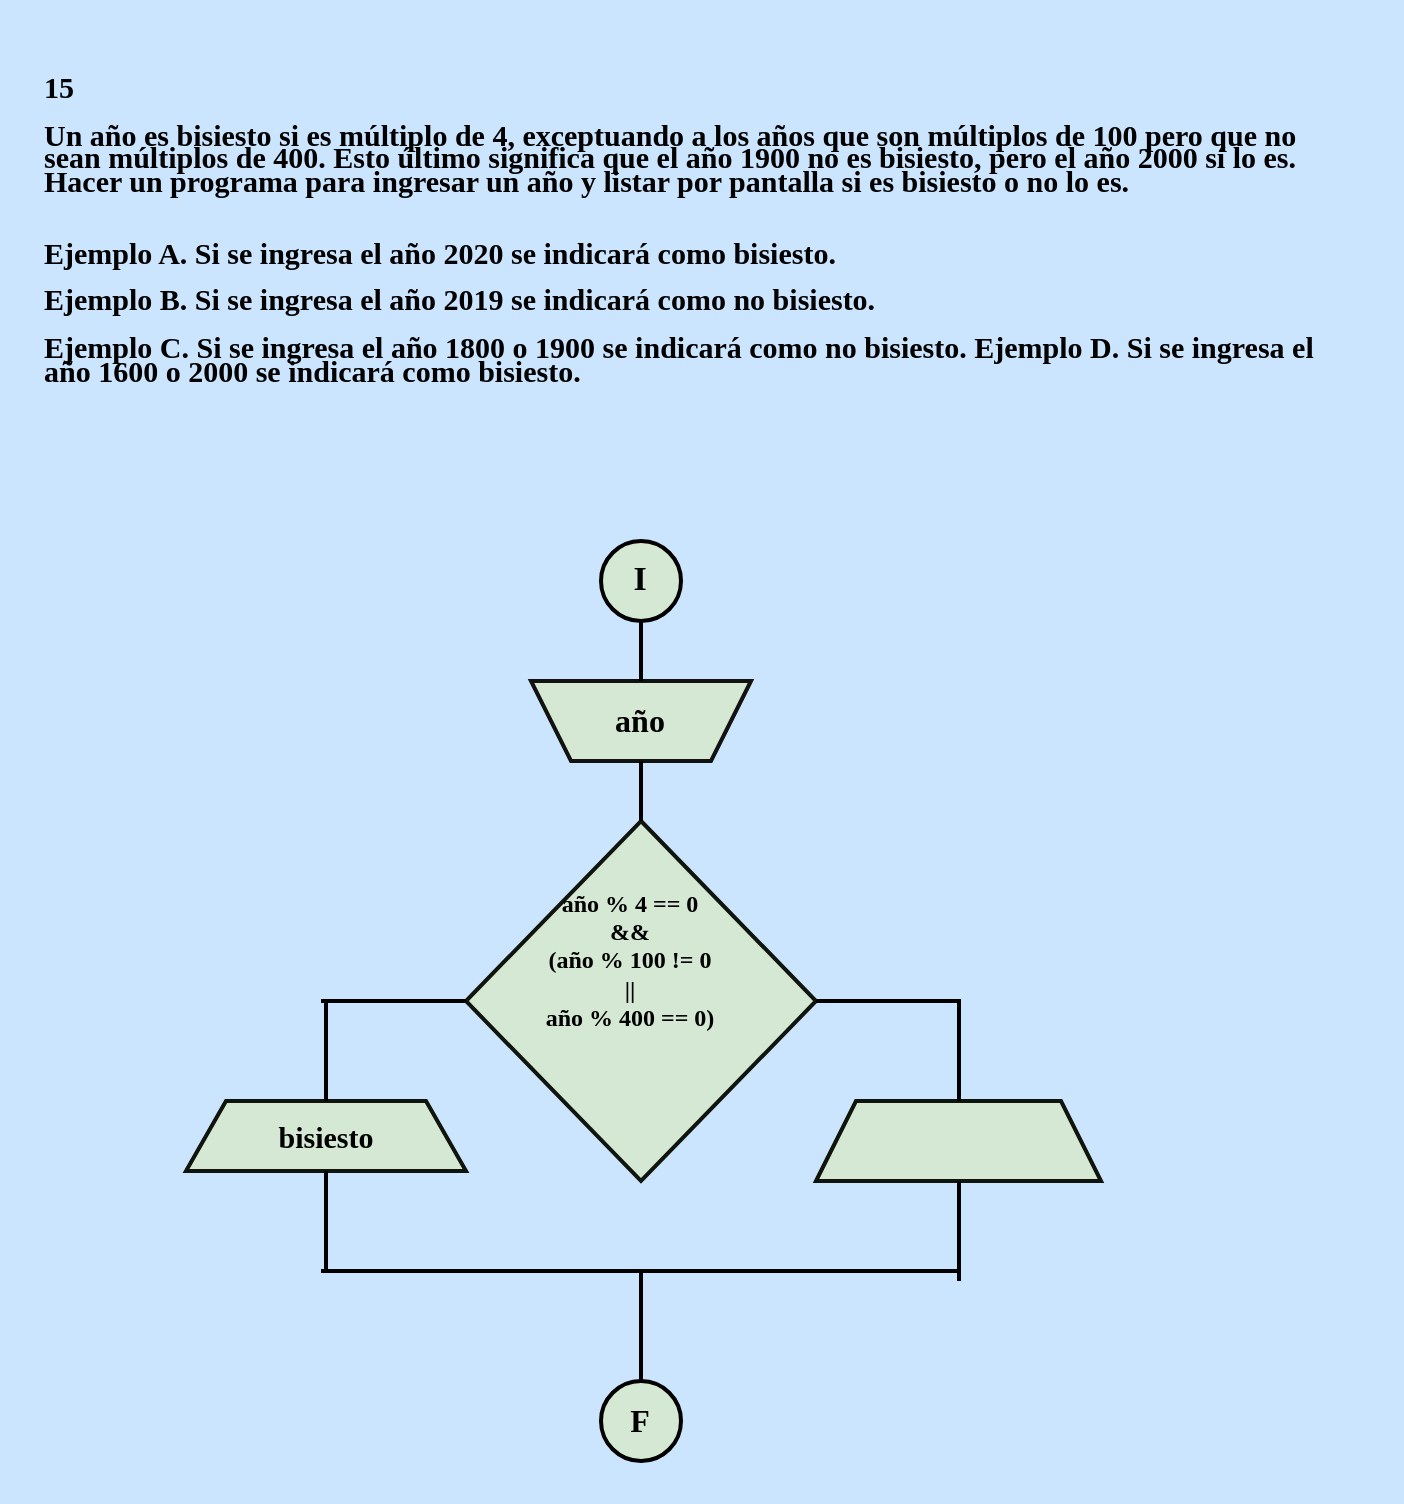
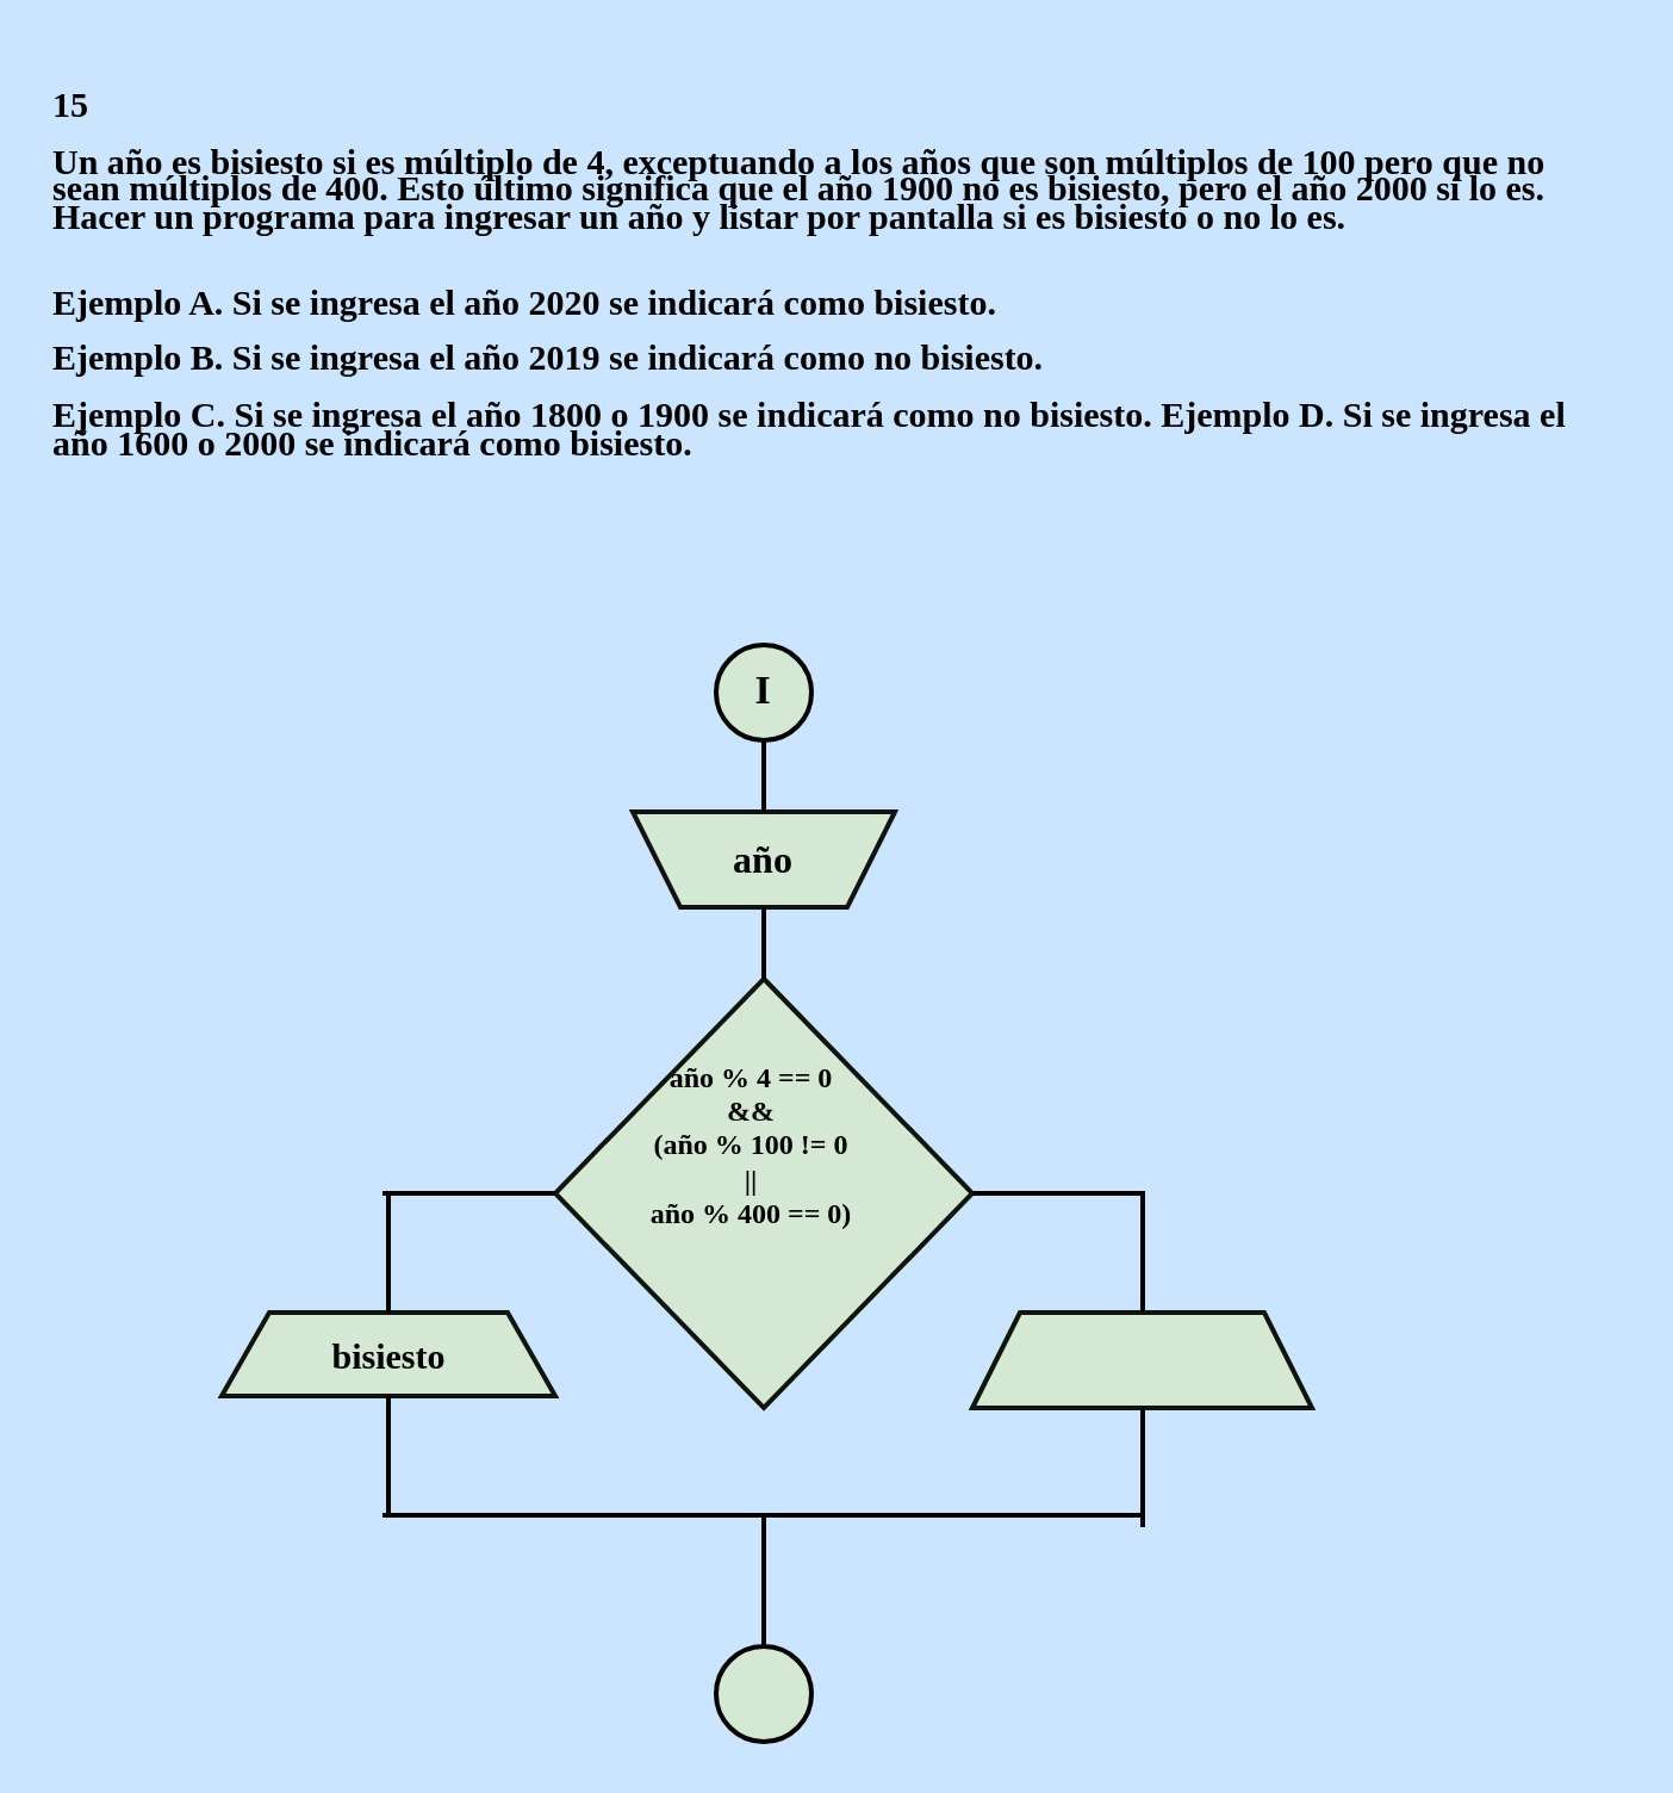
- <mxCell id="13" value="&lt;b&gt;&lt;font color=&quot;#000000&quot; style=&quot;font-size: 16px;&quot; face=&quot;Comic Sans MS&quot;&gt;F&lt;/font&gt;&lt;/b&gt;" style="text;strokeColor=none;align=center;fillColor=none;html=1;verticalAlign=middle;whiteSpace=wrap;rounded=0;fontFamily=Architects Daughter;fontSource=https://fonts.googleapis.com/css?family=Architects+Daughter;aspect=fixed;" vertex="1" parent="11"><mxGeometry y="5" width="40" height="30" as="geometry" /></mxCell>
